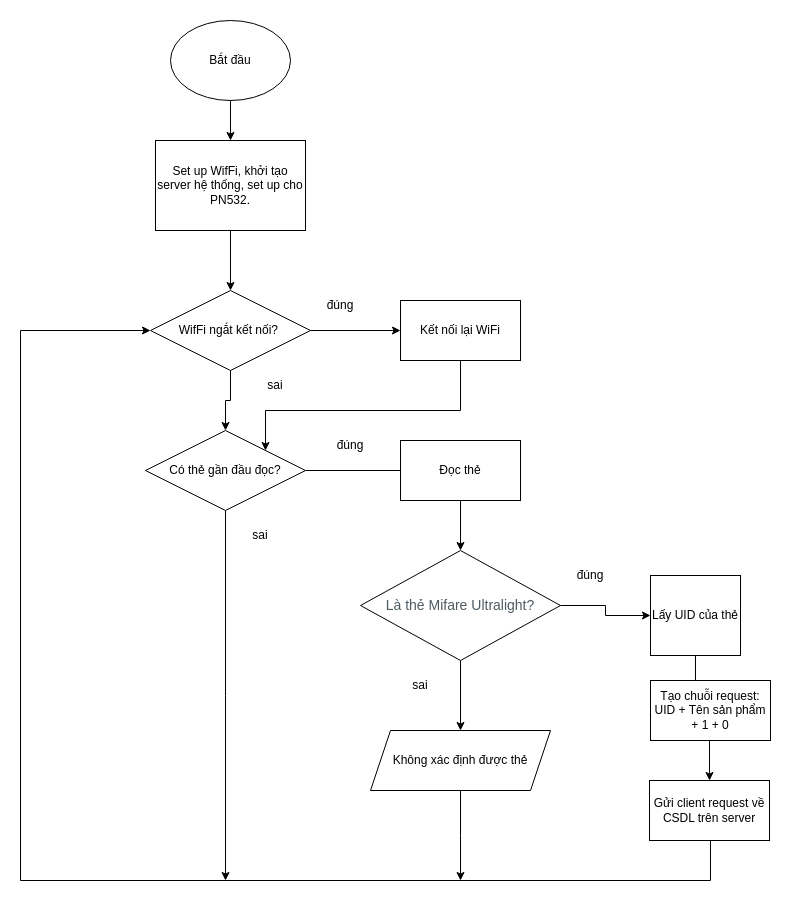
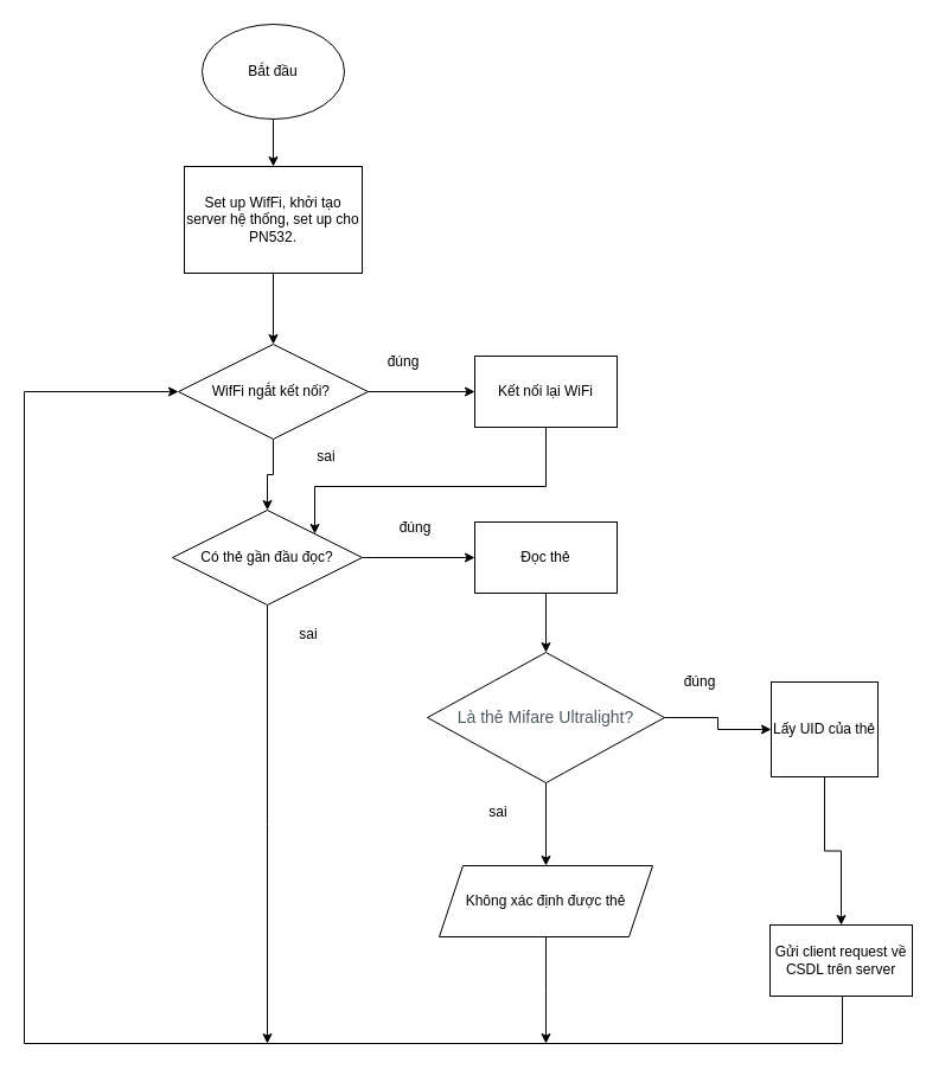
- <mxCell id="11" style="edgeStyle=orthogonalEdgeStyle;rounded=0;orthogonalLoop=1;jettySize=auto;html=1;entryX=0;entryY=0.5;entryDx=0;entryDy=0;fontFamily=Helvetica;endArrow=none;" edge="1" parent="1" source="13" target="15"><mxGeometry relative="1" as="geometry" /></mxCell>
+ <mxCell id="11" style="edgeStyle=orthogonalEdgeStyle;rounded=0;orthogonalLoop=1;jettySize=auto;html=1;entryX=0;entryY=0.5;entryDx=0;entryDy=0;fontFamily=Helvetica;" edge="1" parent="1" source="13" target="15"><mxGeometry relative="1" as="geometry" /></mxCell>
- <mxCell id="31" value="Tạo chuỗi request: UID + Tên sản phẩm + 1 + 0" style="rounded=0;whiteSpace=wrap;html=1;fontFamily=Helvetica;" vertex="1" parent="1"><mxGeometry x="650" y="680" width="120" height="60" as="geometry" /></mxCell>
